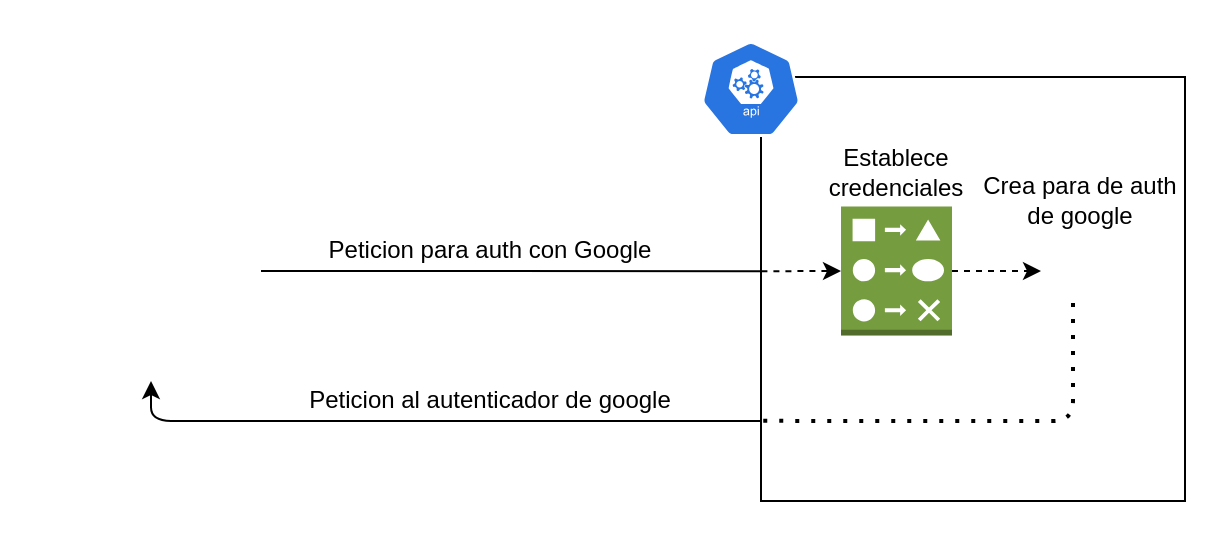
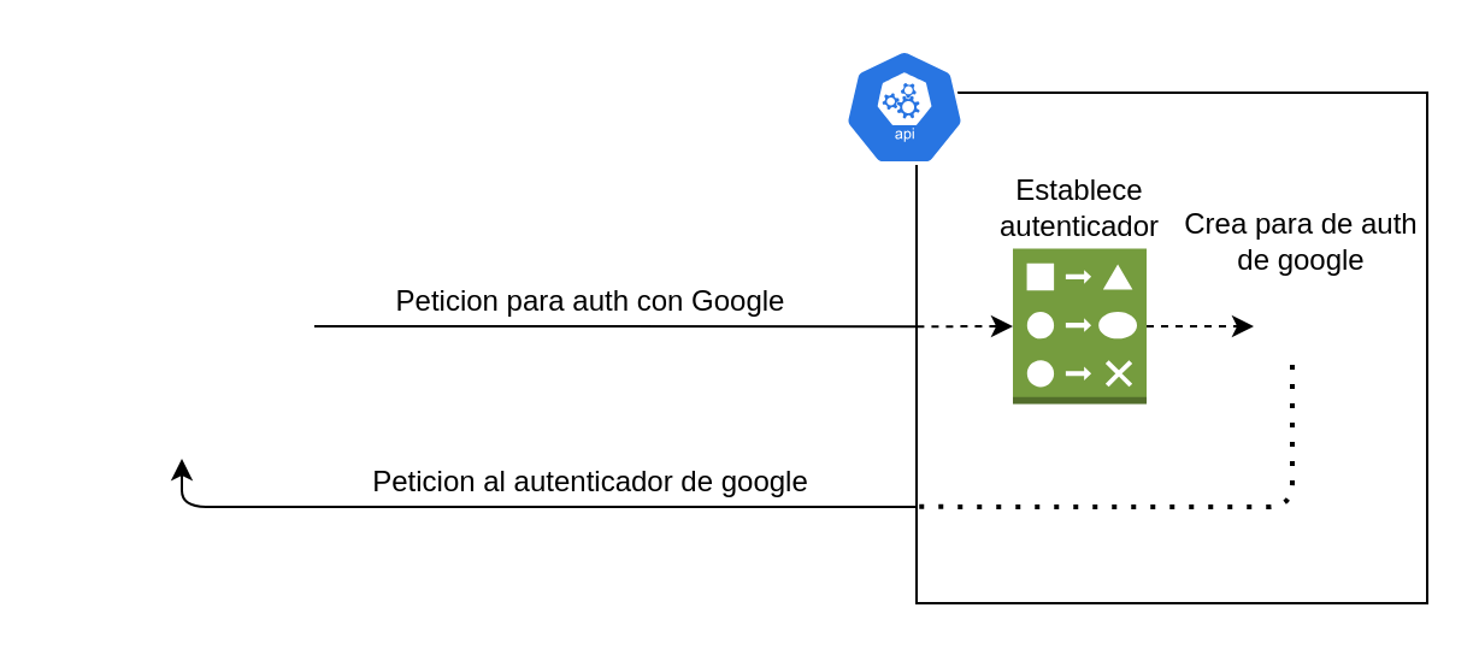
- <mxCell id="7" value="Establece credenciales" style="text;html=1;strokeColor=none;fillColor=none;align=center;verticalAlign=middle;whiteSpace=wrap;rounded=0;" vertex="1" parent="2"><mxGeometry x="57.75" y="49.75" width="80" height="33" as="geometry" /></mxCell>
+ <mxCell id="7" value="Establece autenticador" style="text;html=1;strokeColor=none;fillColor=none;align=center;verticalAlign=middle;whiteSpace=wrap;rounded=0;" vertex="1" parent="2"><mxGeometry x="57.75" y="49.75" width="80" height="33" as="geometry" /></mxCell>
